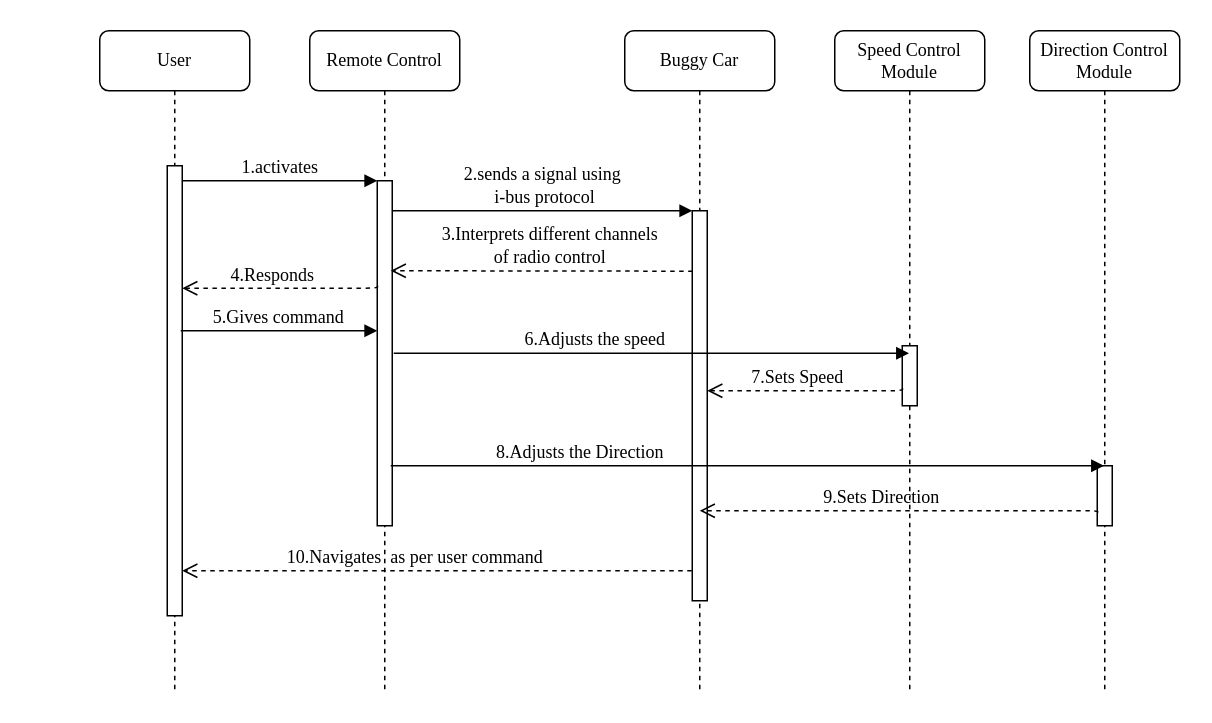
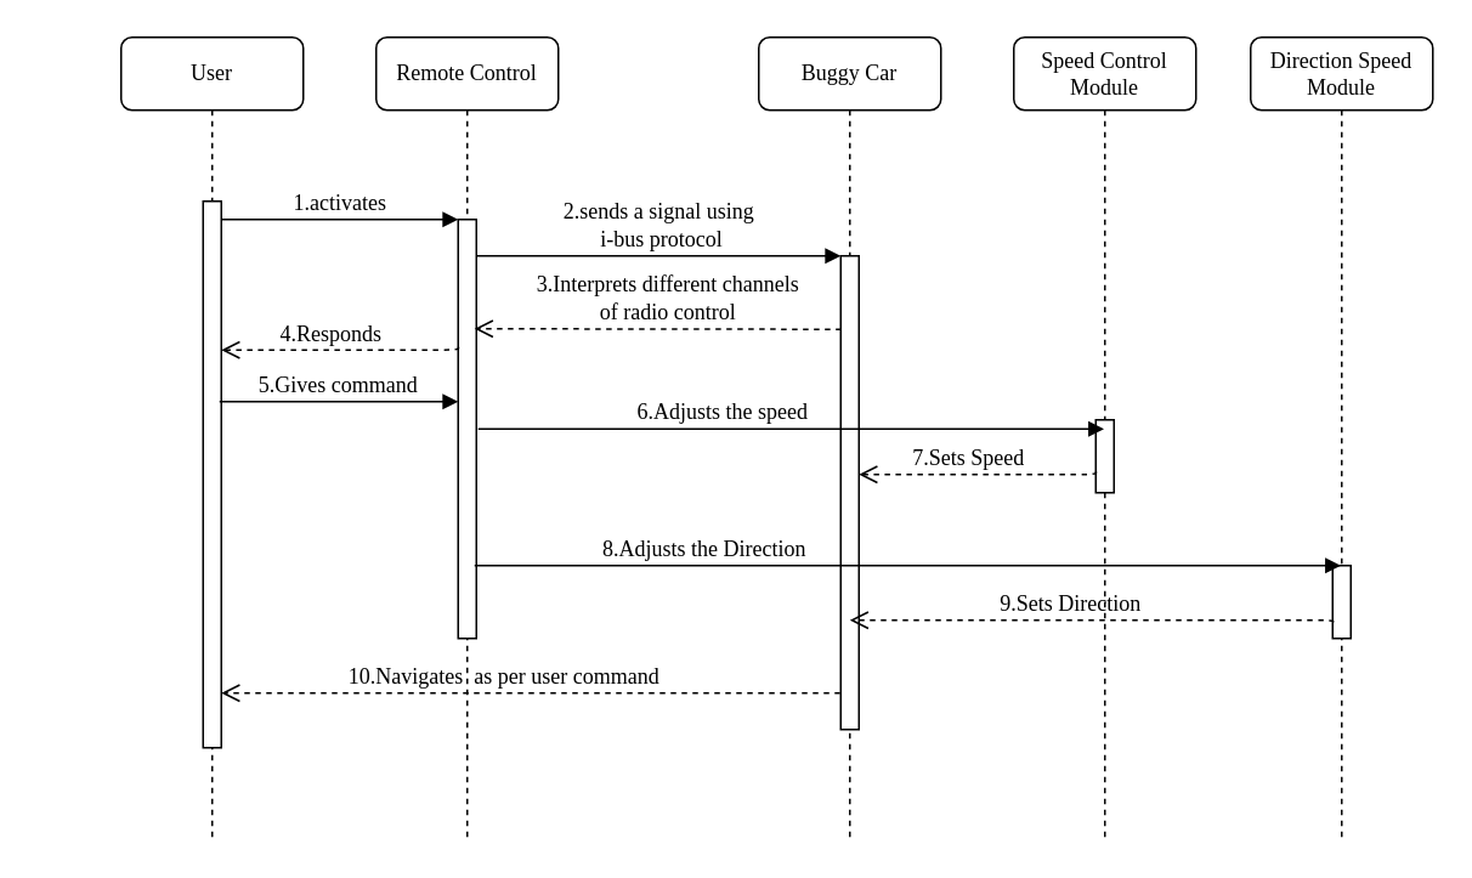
- <mxCell id="9" value="Direction Control Module" style="shape=umlLifeline;perimeter=lifelinePerimeter;whiteSpace=wrap;html=1;container=1;collapsible=0;recursiveResize=0;outlineConnect=0;rounded=1;shadow=0;comic=0;labelBackgroundColor=none;strokeWidth=1;fontFamily=Verdana;fontSize=12;align=center;" parent="1" vertex="1"><mxGeometry x="686" y="20" width="100" height="440" as="geometry" /></mxCell>
+ <mxCell id="9" value="Direction Speed Module" style="shape=umlLifeline;perimeter=lifelinePerimeter;whiteSpace=wrap;html=1;container=1;collapsible=0;recursiveResize=0;outlineConnect=0;rounded=1;shadow=0;comic=0;labelBackgroundColor=none;strokeWidth=1;fontFamily=Verdana;fontSize=12;align=center;" parent="1" vertex="1"><mxGeometry x="686" y="20" width="100" height="440" as="geometry" /></mxCell>
